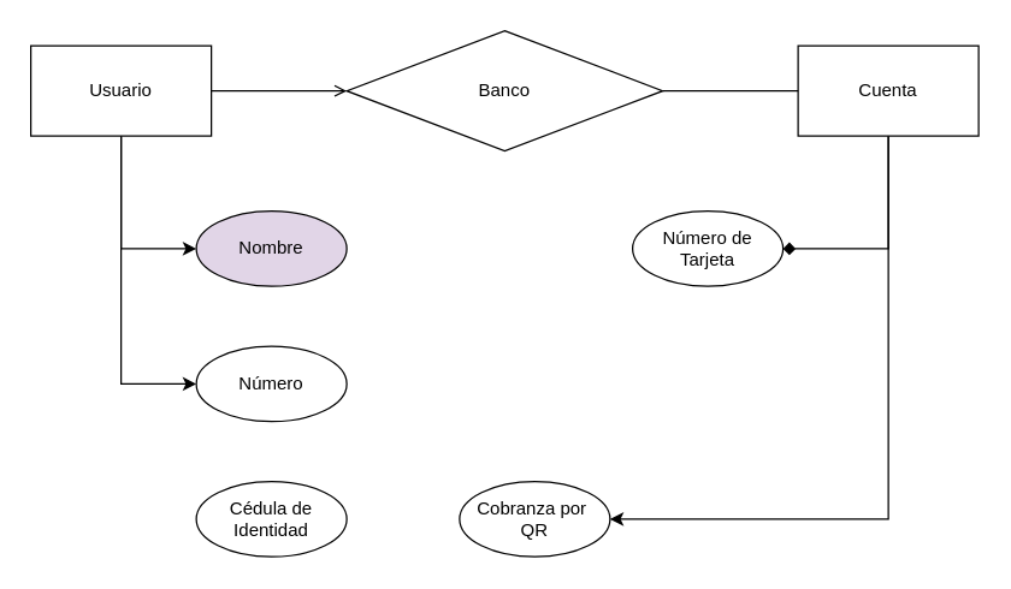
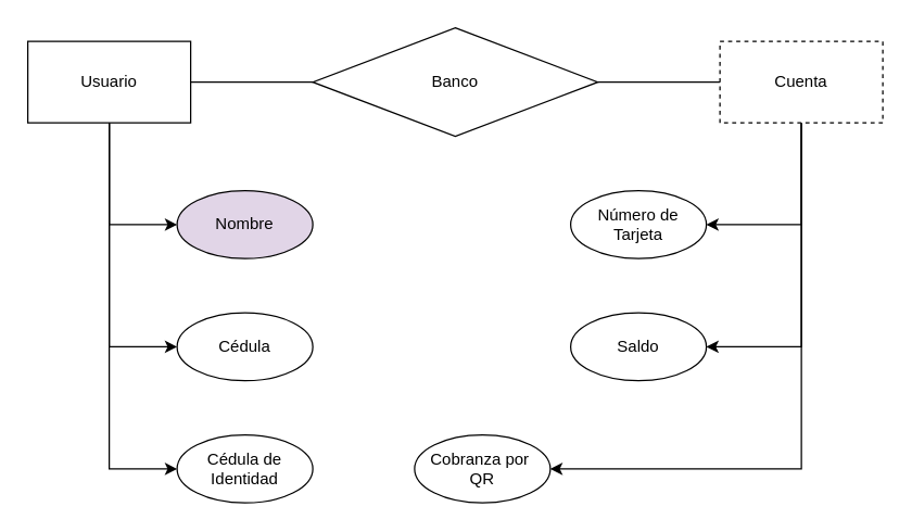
- <mxCell id="11" value="" style="endArrow=open;html=1;rounded=0;exitX=1;exitY=0.5;exitDx=0;exitDy=0;entryX=0;entryY=0.5;entryDx=0;entryDy=0;" edge="1" parent="1" source="5" target="10"><mxGeometry width="50" height="50" relative="1" as="geometry"><mxPoint x="250" y="110" as="sourcePoint" /><mxPoint x="300" y="60" as="targetPoint" /></mxGeometry></mxCell>
+ <mxCell id="11" value="" style="endArrow=none;html=1;rounded=0;exitX=1;exitY=0.5;exitDx=0;exitDy=0;entryX=0;entryY=0.5;entryDx=0;entryDy=0;" edge="1" parent="1" source="5" target="10"><mxGeometry width="50" height="50" relative="1" as="geometry"><mxPoint x="250" y="110" as="sourcePoint" /><mxPoint x="300" y="60" as="targetPoint" /></mxGeometry></mxCell>
- <mxCell id="9" value="Cuenta" style="rounded=0;whiteSpace=wrap;html=1;" vertex="1" parent="1"><mxGeometry x="530" y="30" width="120" height="60" as="geometry" /></mxCell>
+ <mxCell id="9" value="Cuenta" style="rounded=0;whiteSpace=wrap;html=1;dashed=1;" vertex="1" parent="1"><mxGeometry x="530" y="30" width="120" height="60" as="geometry" /></mxCell>
- <mxCell id="6" style="edgeStyle=orthogonalEdgeStyle;rounded=0;orthogonalLoop=1;jettySize=auto;html=1;entryX=1;entryY=0.5;entryDx=0;entryDy=0;endArrow=diamond;" edge="1" parent="1" source="9" target="16"><mxGeometry relative="1" as="geometry"><Array as="points"><mxPoint x="590" y="165" /></Array></mxGeometry></mxCell>
+ <mxCell id="6" style="edgeStyle=orthogonalEdgeStyle;rounded=0;orthogonalLoop=1;jettySize=auto;html=1;entryX=1;entryY=0.5;entryDx=0;entryDy=0;" edge="1" parent="1" source="9" target="16"><mxGeometry relative="1" as="geometry"><Array as="points"><mxPoint x="590" y="165" /></Array></mxGeometry></mxCell>
- <mxCell id="14" value="Número" style="ellipse;whiteSpace=wrap;html=1;" vertex="1" parent="1"><mxGeometry x="130" y="230" width="100" height="50" as="geometry" /></mxCell>
+ <mxCell id="14" value="Cédula" style="ellipse;whiteSpace=wrap;html=1;" vertex="1" parent="1"><mxGeometry x="130" y="230" width="100" height="50" as="geometry" /></mxCell>
+ <mxCell id="17" value="Saldo" style="ellipse;whiteSpace=wrap;html=1;" vertex="1" parent="1"><mxGeometry x="420" y="230" width="100" height="50" as="geometry" /></mxCell>
+ <mxCell id="7" style="edgeStyle=orthogonalEdgeStyle;rounded=0;orthogonalLoop=1;jettySize=auto;html=1;entryX=1;entryY=0.5;entryDx=0;entryDy=0;" edge="1" parent="1" source="9" target="17"><mxGeometry relative="1" as="geometry"><Array as="points"><mxPoint x="590" y="255" /></Array></mxGeometry></mxCell>
+ <mxCell id="4" style="edgeStyle=orthogonalEdgeStyle;rounded=0;orthogonalLoop=1;jettySize=auto;html=1;entryX=0;entryY=0.5;entryDx=0;entryDy=0;" edge="1" parent="1" source="5" target="15"><mxGeometry relative="1" as="geometry" /></mxCell>
